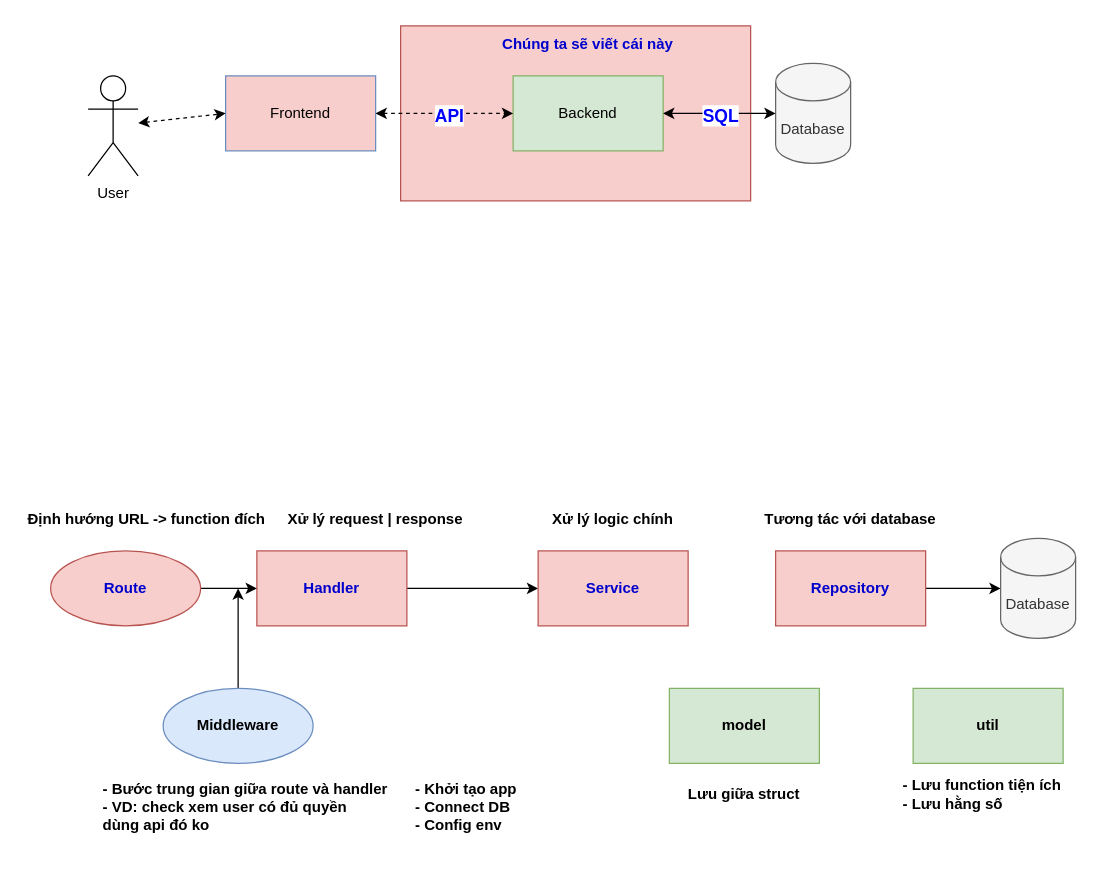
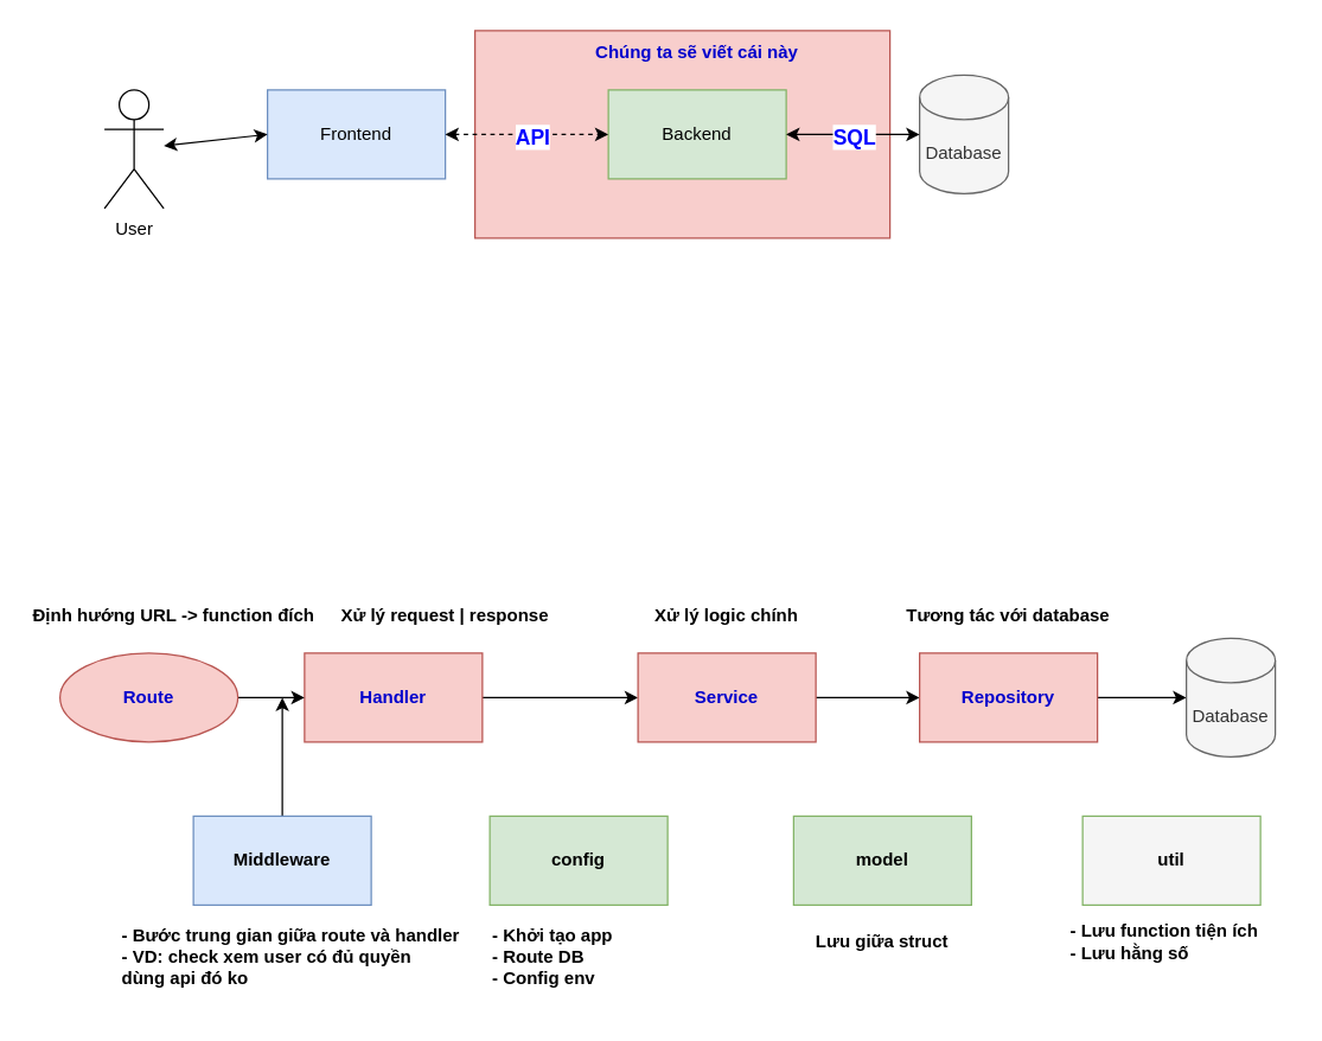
- <mxCell id="3" value="Frontend" style="rounded=0;whiteSpace=wrap;html=1;fillColor=#f8cecc;strokeColor=#6c8ebf;" parent="1" vertex="1"><mxGeometry x="180" y="60" width="120" height="60" as="geometry" /></mxCell>
+ <mxCell id="3" value="Frontend" style="rounded=0;whiteSpace=wrap;html=1;fillColor=#dae8fc;strokeColor=#6c8ebf;" parent="1" vertex="1"><mxGeometry x="180" y="60" width="120" height="60" as="geometry" /></mxCell>
- <mxCell id="11" value="" style="endArrow=classic;startArrow=classic;html=1;rounded=0;entryX=0;entryY=0.5;entryDx=0;entryDy=0;dashed=1;" parent="1" source="4" target="3" edge="1"><mxGeometry width="50" height="50" relative="1" as="geometry"><mxPoint x="420" y="180" as="sourcePoint" /><mxPoint x="470" y="130" as="targetPoint" /></mxGeometry></mxCell>
+ <mxCell id="11" value="" style="endArrow=classic;startArrow=classic;html=1;rounded=0;entryX=0;entryY=0.5;entryDx=0;entryDy=0;" parent="1" source="4" target="3" edge="1"><mxGeometry width="50" height="50" relative="1" as="geometry"><mxPoint x="420" y="180" as="sourcePoint" /><mxPoint x="470" y="130" as="targetPoint" /></mxGeometry></mxCell>
+ <mxCell id="16" style="edgeStyle=orthogonalEdgeStyle;rounded=0;orthogonalLoop=1;jettySize=auto;html=1;exitX=1;exitY=0.5;exitDx=0;exitDy=0;entryX=0;entryY=0.5;entryDx=0;entryDy=0;" parent="1" source="17" target="21" edge="1"><mxGeometry relative="1" as="geometry" /></mxCell>
- <mxCell id="19" value="Middleware" style="ellipse;whiteSpace=wrap;html=1;fillColor=#dae8fc;strokeColor=#6c8ebf;fontStyle=1;" parent="1" vertex="1"><mxGeometry x="130" y="550" width="120" height="60" as="geometry" /></mxCell>
+ <mxCell id="19" value="Middleware" style="rounded=0;whiteSpace=wrap;html=1;fillColor=#dae8fc;strokeColor=#6c8ebf;fontStyle=1" parent="1" vertex="1"><mxGeometry x="130" y="550" width="120" height="60" as="geometry" /></mxCell>
+ <mxCell id="28" value="config" style="rounded=0;whiteSpace=wrap;html=1;fillColor=#d5e8d4;strokeColor=#82b366;fontStyle=1" parent="1" vertex="1"><mxGeometry x="330" y="550" width="120" height="60" as="geometry" /></mxCell>
- <mxCell id="32" value="util" style="rounded=0;whiteSpace=wrap;html=1;fillColor=#d5e8d4;strokeColor=#82b366;fontStyle=1" parent="1" vertex="1"><mxGeometry x="730" y="550" width="120" height="60" as="geometry" /></mxCell>
+ <mxCell id="32" value="util" style="rounded=0;whiteSpace=wrap;html=1;fillColor=#f5f5f5;strokeColor=#82b366;fontStyle=1;" parent="1" vertex="1"><mxGeometry x="730" y="550" width="120" height="60" as="geometry" /></mxCell>
- <mxCell id="29" value="- Khởi tạo app&lt;br&gt;- Connect DB&lt;br&gt;- Config env" style="text;html=1;strokeColor=none;fillColor=none;align=left;verticalAlign=middle;whiteSpace=wrap;rounded=0;fontStyle=1" parent="1" vertex="1"><mxGeometry x="330" y="630" width="150" height="30" as="geometry" /></mxCell>
+ <mxCell id="29" value="- Khởi tạo app&lt;br&gt;- Route DB&lt;br&gt;- Config env" style="text;html=1;strokeColor=none;fillColor=none;align=left;verticalAlign=middle;whiteSpace=wrap;rounded=0;fontStyle=1" parent="1" vertex="1"><mxGeometry x="330" y="630" width="150" height="30" as="geometry" /></mxCell>
